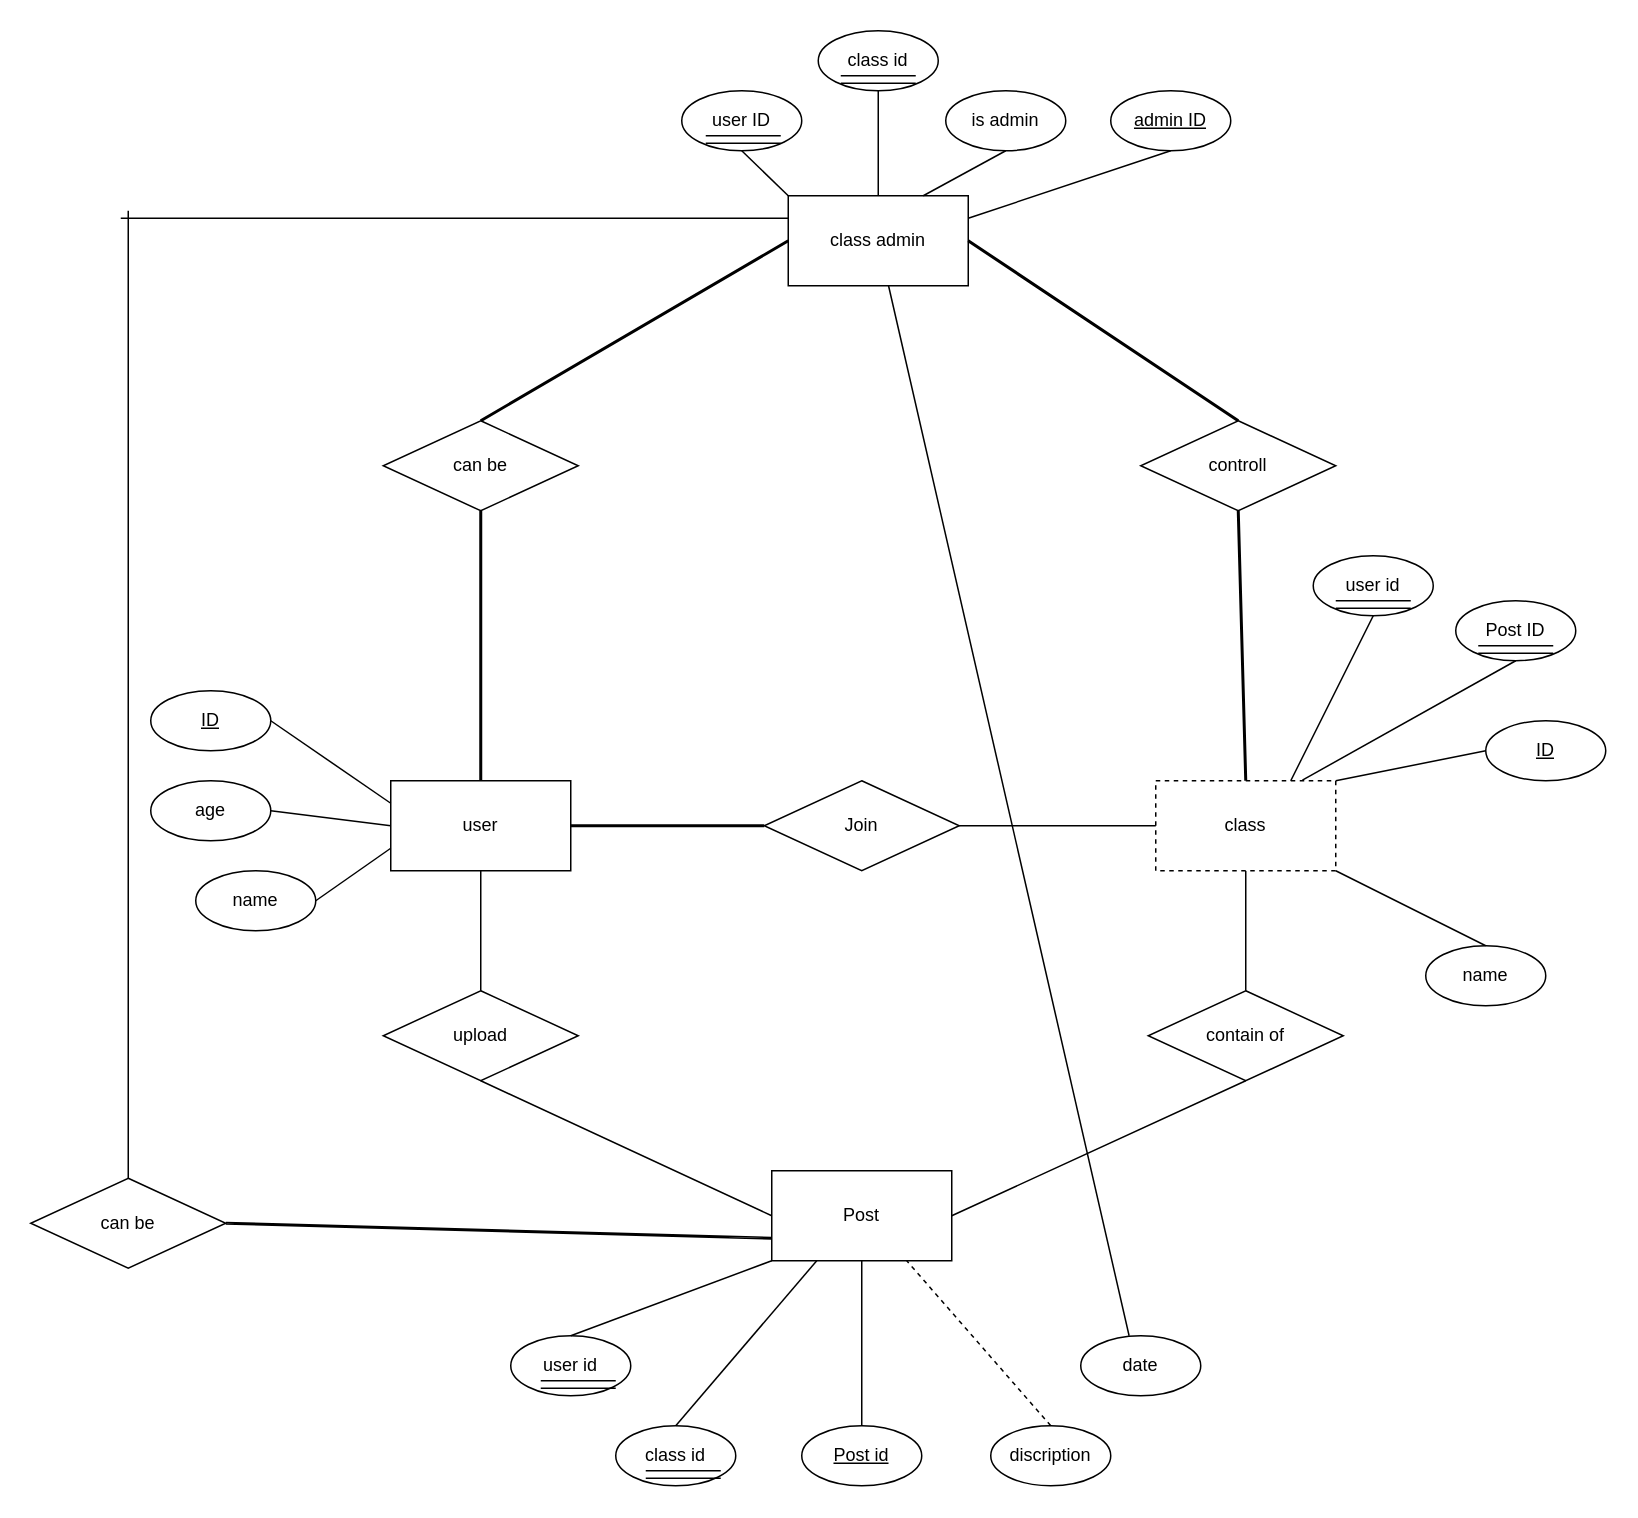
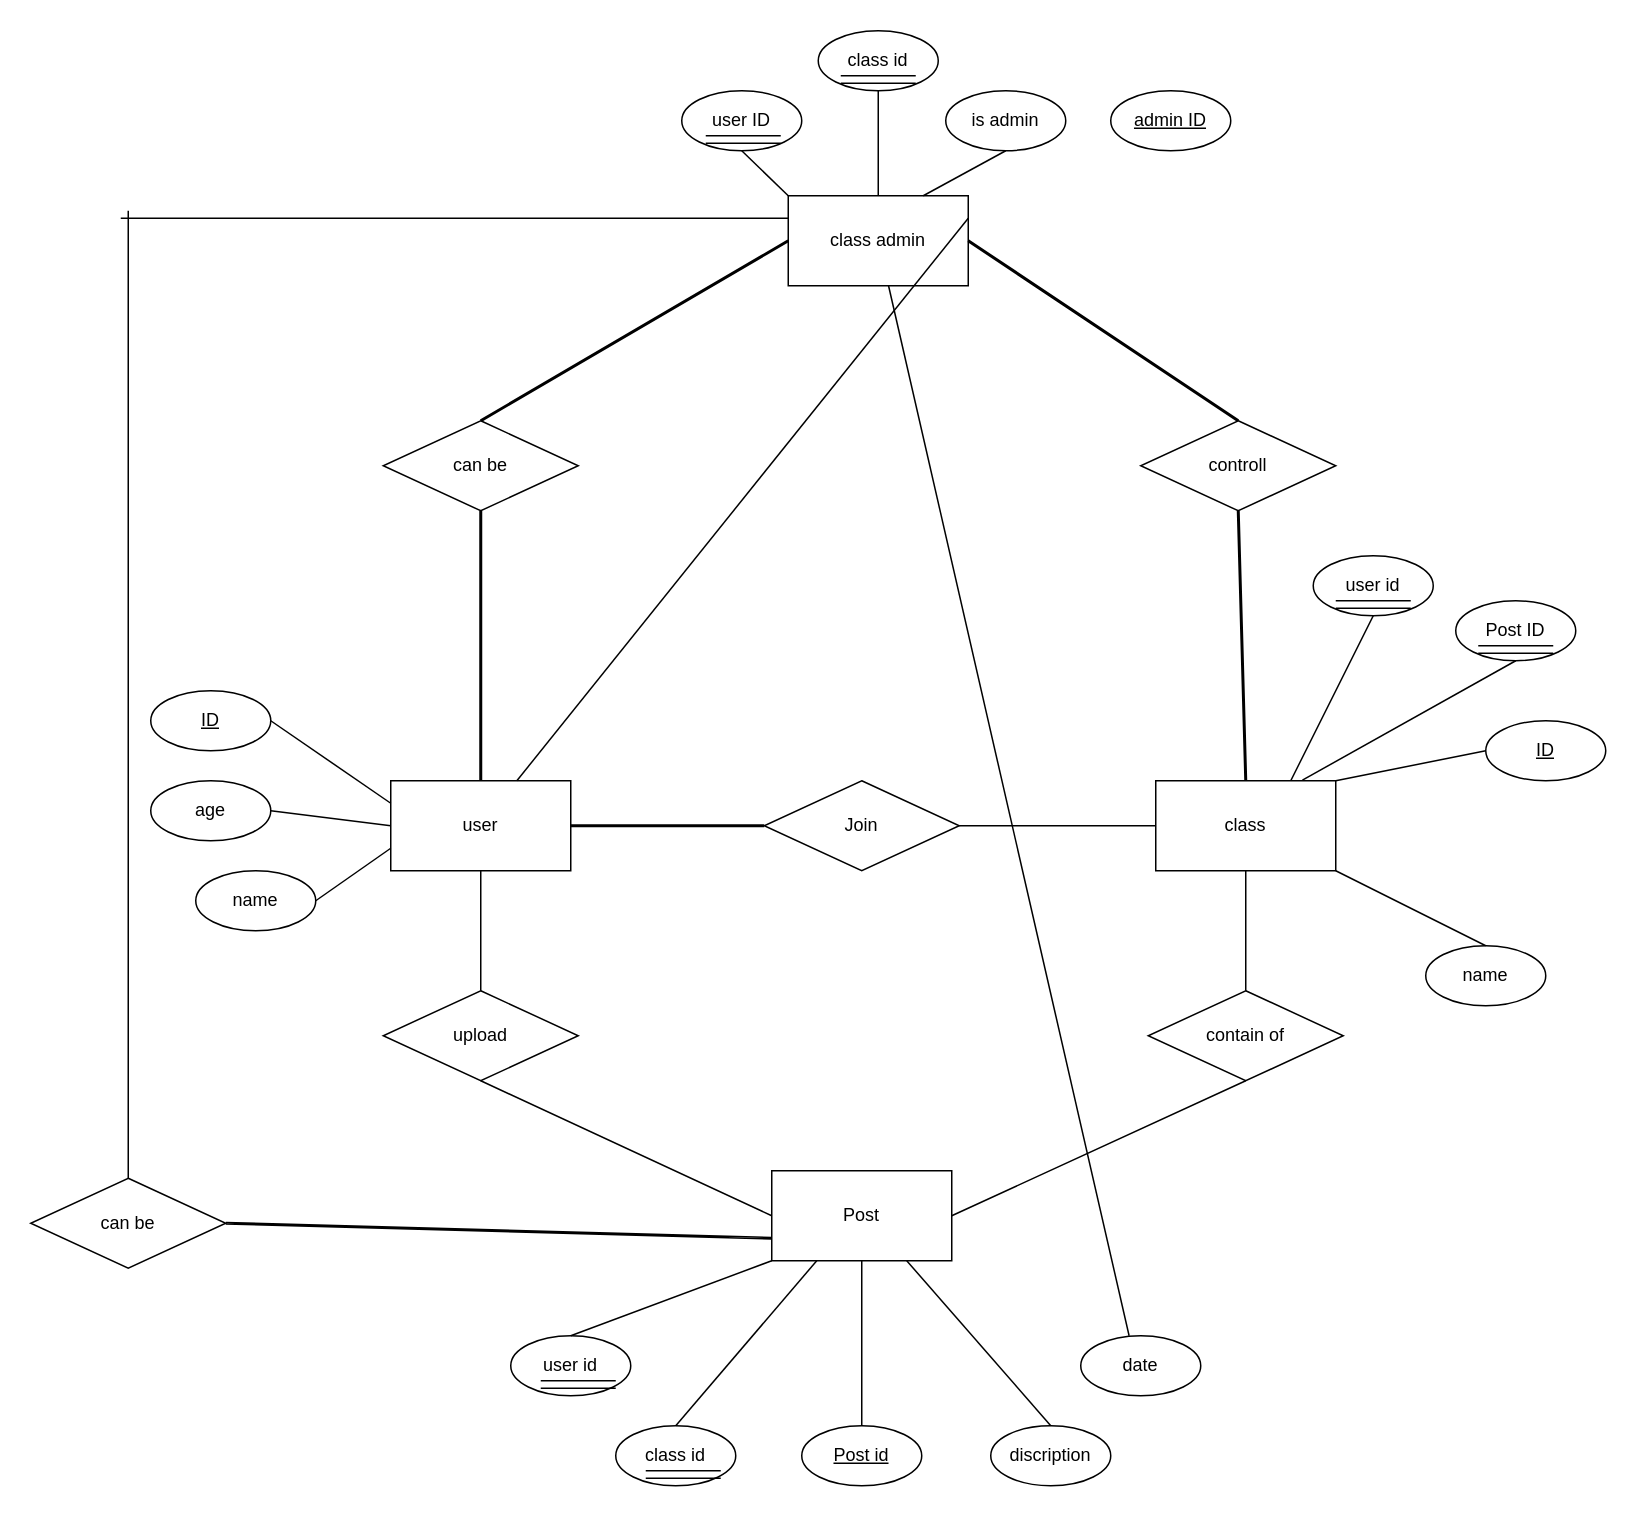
- <mxCell id="53" value="" style="endArrow=none;html=1;entryX=0.5;entryY=1;entryDx=0;entryDy=0;exitX=1;exitY=0.25;exitDx=0;exitDy=0;" edge="1" parent="1" source="19" target="52"><mxGeometry width="50" height="50" relative="1" as="geometry"><mxPoint x="510" y="300" as="sourcePoint" /><mxPoint x="560" y="250" as="targetPoint" /></mxGeometry></mxCell>
+ <mxCell id="53" value="" style="endArrow=none;html=1;exitX=1;exitY=0.25;exitDx=0;exitDy=0;" edge="1" parent="1" source="19" target="11"><mxGeometry width="50" height="50" relative="1" as="geometry"><mxPoint x="510" y="300" as="sourcePoint" /><mxPoint x="560" y="250" as="targetPoint" /></mxGeometry></mxCell>
- <mxCell id="3" value="class" style="rounded=0;whiteSpace=wrap;html=1;dashed=1;" parent="1" vertex="1"><mxGeometry x="770" y="520" width="120" height="60" as="geometry" /></mxCell>
+ <mxCell id="3" value="class" style="rounded=0;whiteSpace=wrap;html=1;" parent="1" vertex="1"><mxGeometry x="770" y="520" width="120" height="60" as="geometry" /></mxCell>
- <mxCell id="44" value="" style="endArrow=none;html=1;exitX=0.5;exitY=0;exitDx=0;exitDy=0;entryX=0.75;entryY=1;entryDx=0;entryDy=0;dashed=1;" parent="1" source="15" target="14" edge="1"><mxGeometry width="50" height="50" relative="1" as="geometry"><mxPoint x="380" y="950" as="sourcePoint" /><mxPoint x="430" y="900" as="targetPoint" /></mxGeometry></mxCell>
+ <mxCell id="44" value="" style="endArrow=none;html=1;exitX=0.5;exitY=0;exitDx=0;exitDy=0;entryX=0.75;entryY=1;entryDx=0;entryDy=0;" parent="1" source="15" target="14" edge="1"><mxGeometry width="50" height="50" relative="1" as="geometry"><mxPoint x="380" y="950" as="sourcePoint" /><mxPoint x="430" y="900" as="targetPoint" /></mxGeometry></mxCell>
